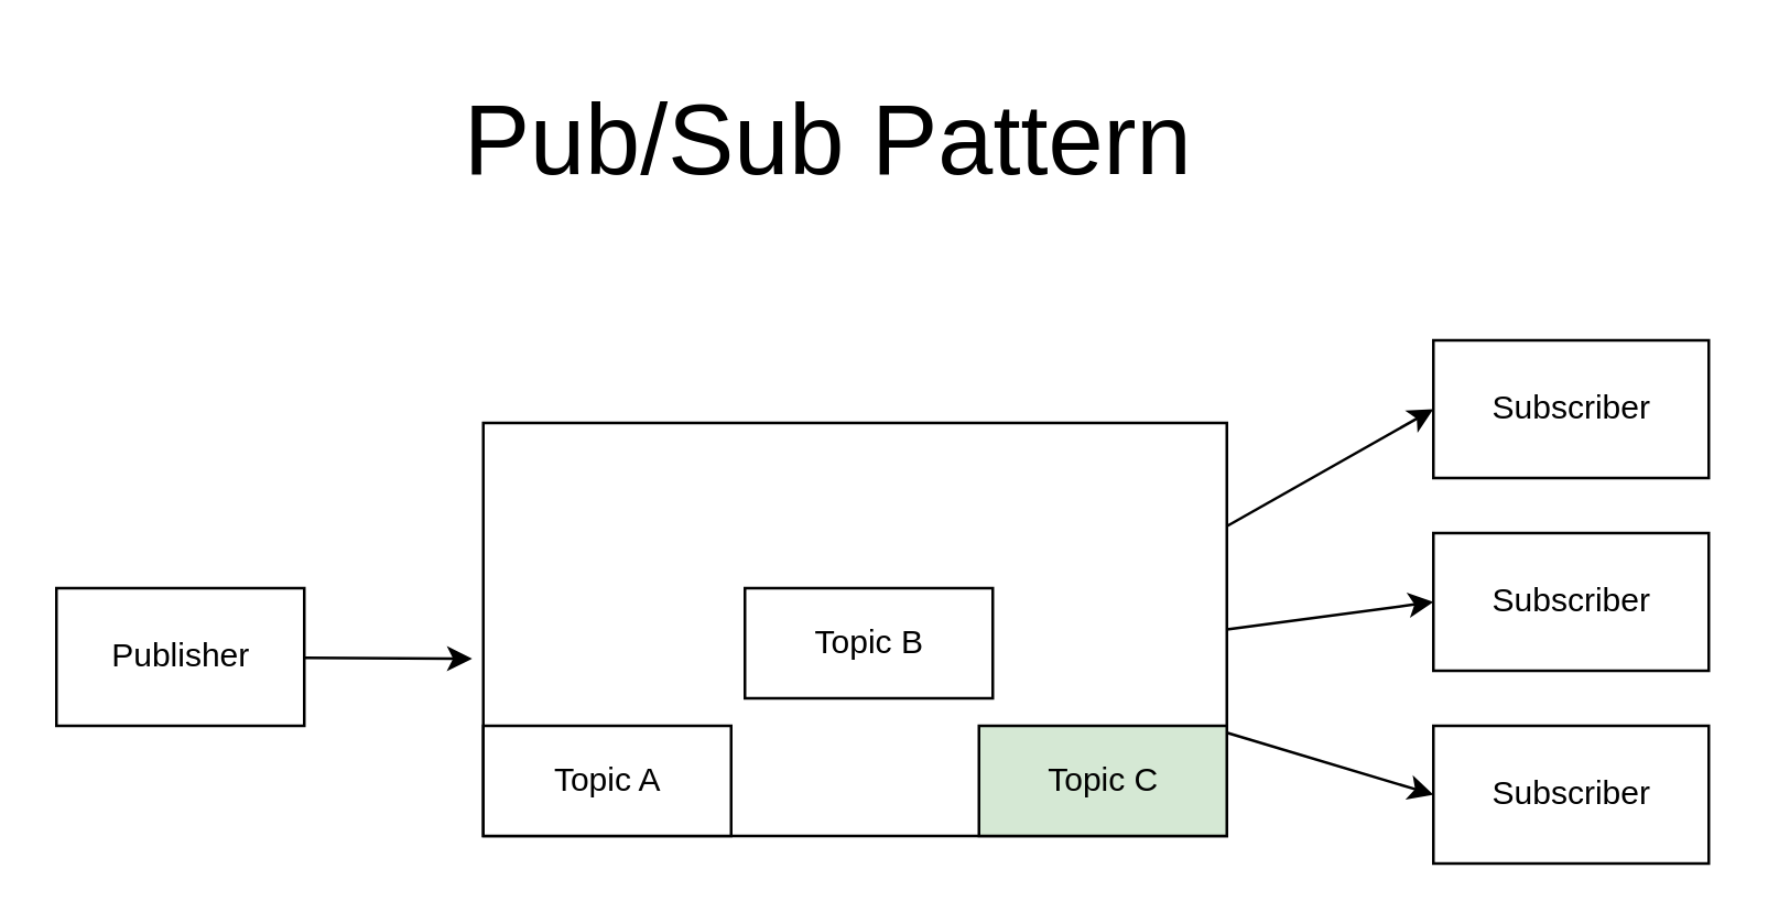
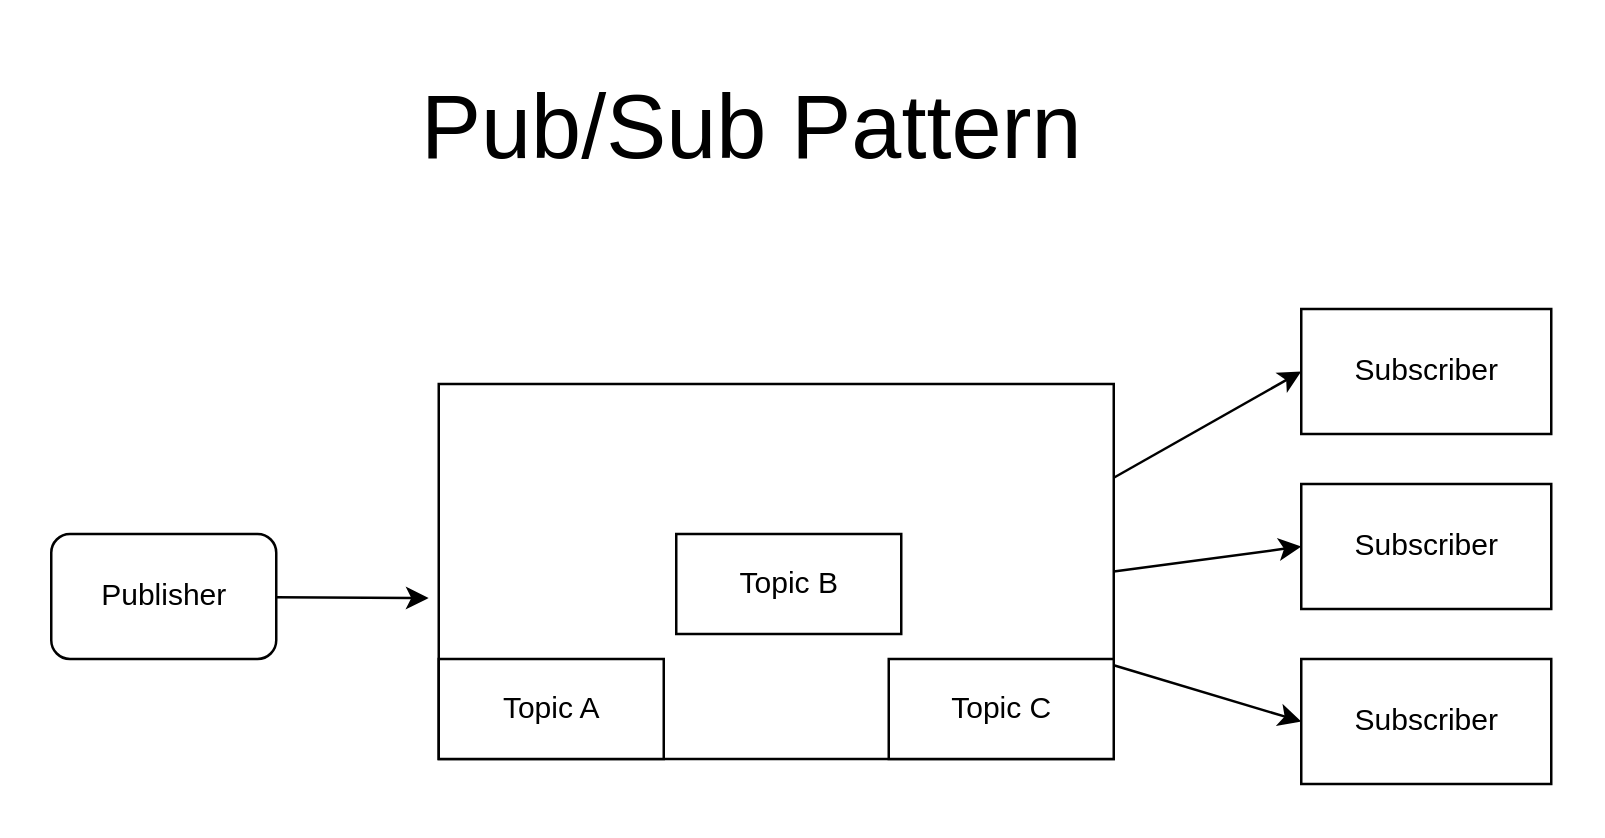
- <mxCell id="3" value="Publisher" style="html=1;dashed=0;whitespace=wrap;" parent="1" vertex="1"><mxGeometry x="20" y="213" width="90" height="50" as="geometry" /></mxCell>
+ <mxCell id="3" value="Publisher" style="html=1;dashed=0;whitespace=wrap;rounded=1;" parent="1" vertex="1"><mxGeometry x="20" y="213" width="90" height="50" as="geometry" /></mxCell>
- <mxCell id="14" value="Topic C" style="html=1;dashed=0;whitespace=wrap;fillColor=#d5e8d4;" parent="1" vertex="1"><mxGeometry x="355" y="263" width="90" height="40" as="geometry" /></mxCell>
+ <mxCell id="14" value="Topic C" style="html=1;dashed=0;whitespace=wrap;" parent="1" vertex="1"><mxGeometry x="355" y="263" width="90" height="40" as="geometry" /></mxCell>
